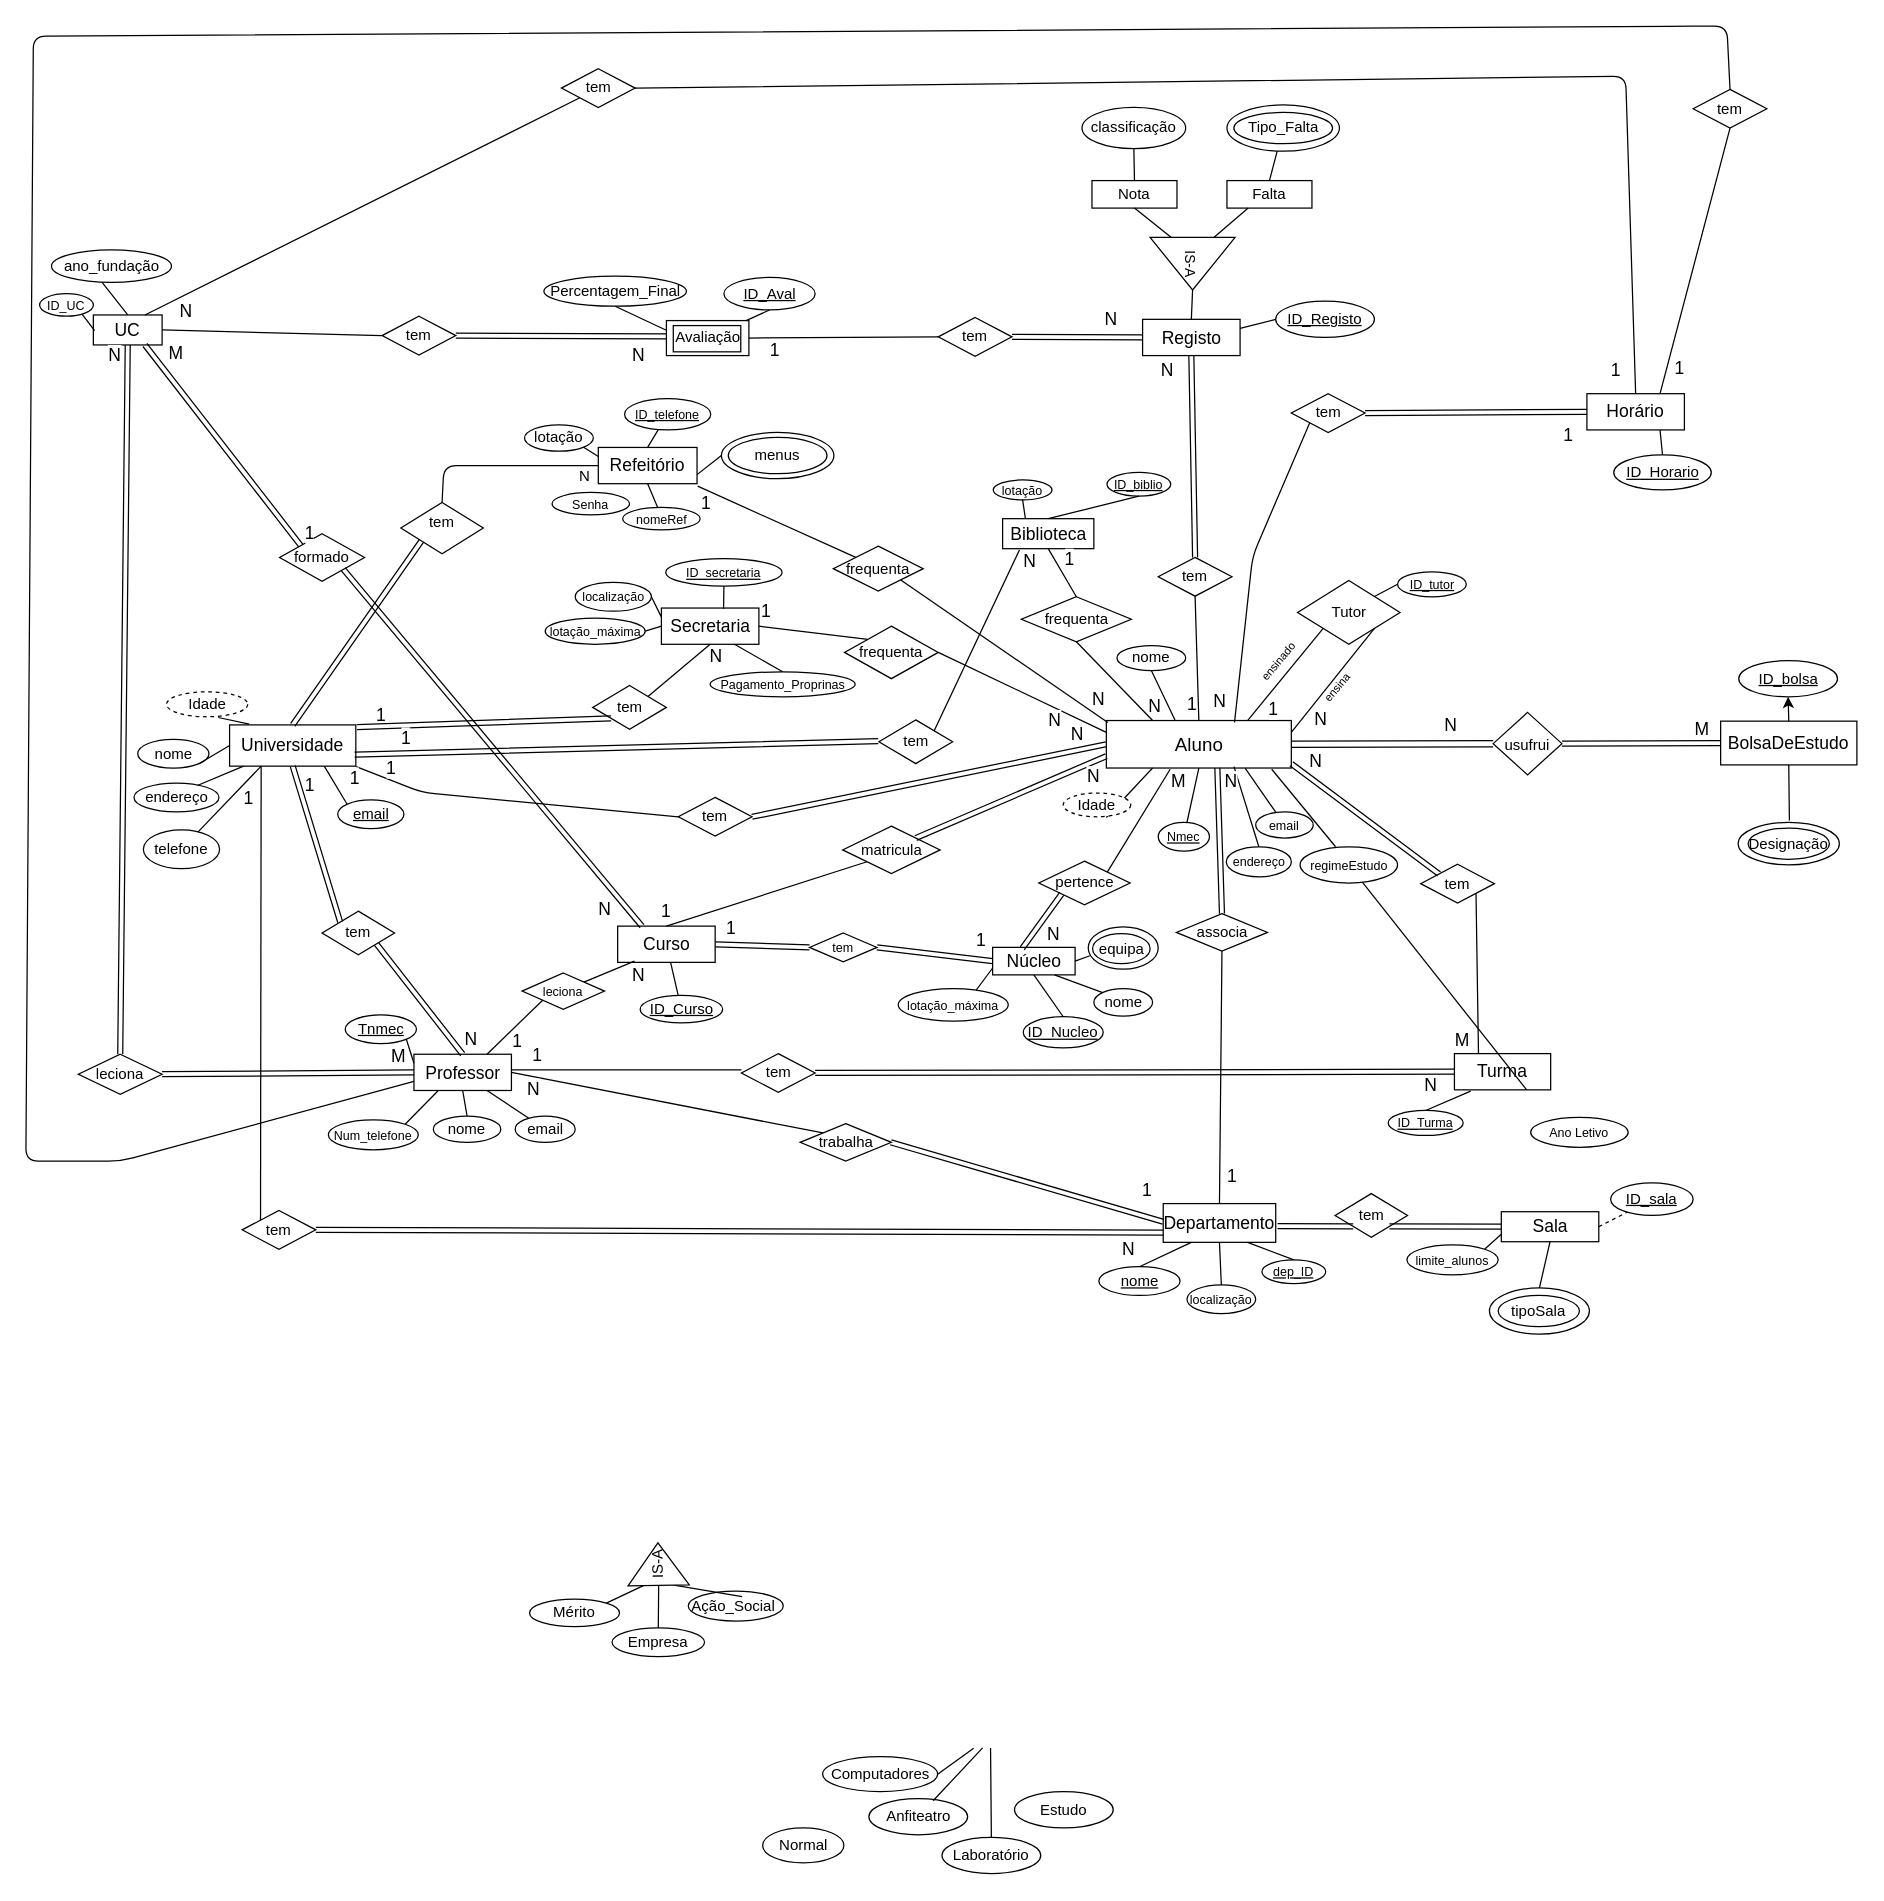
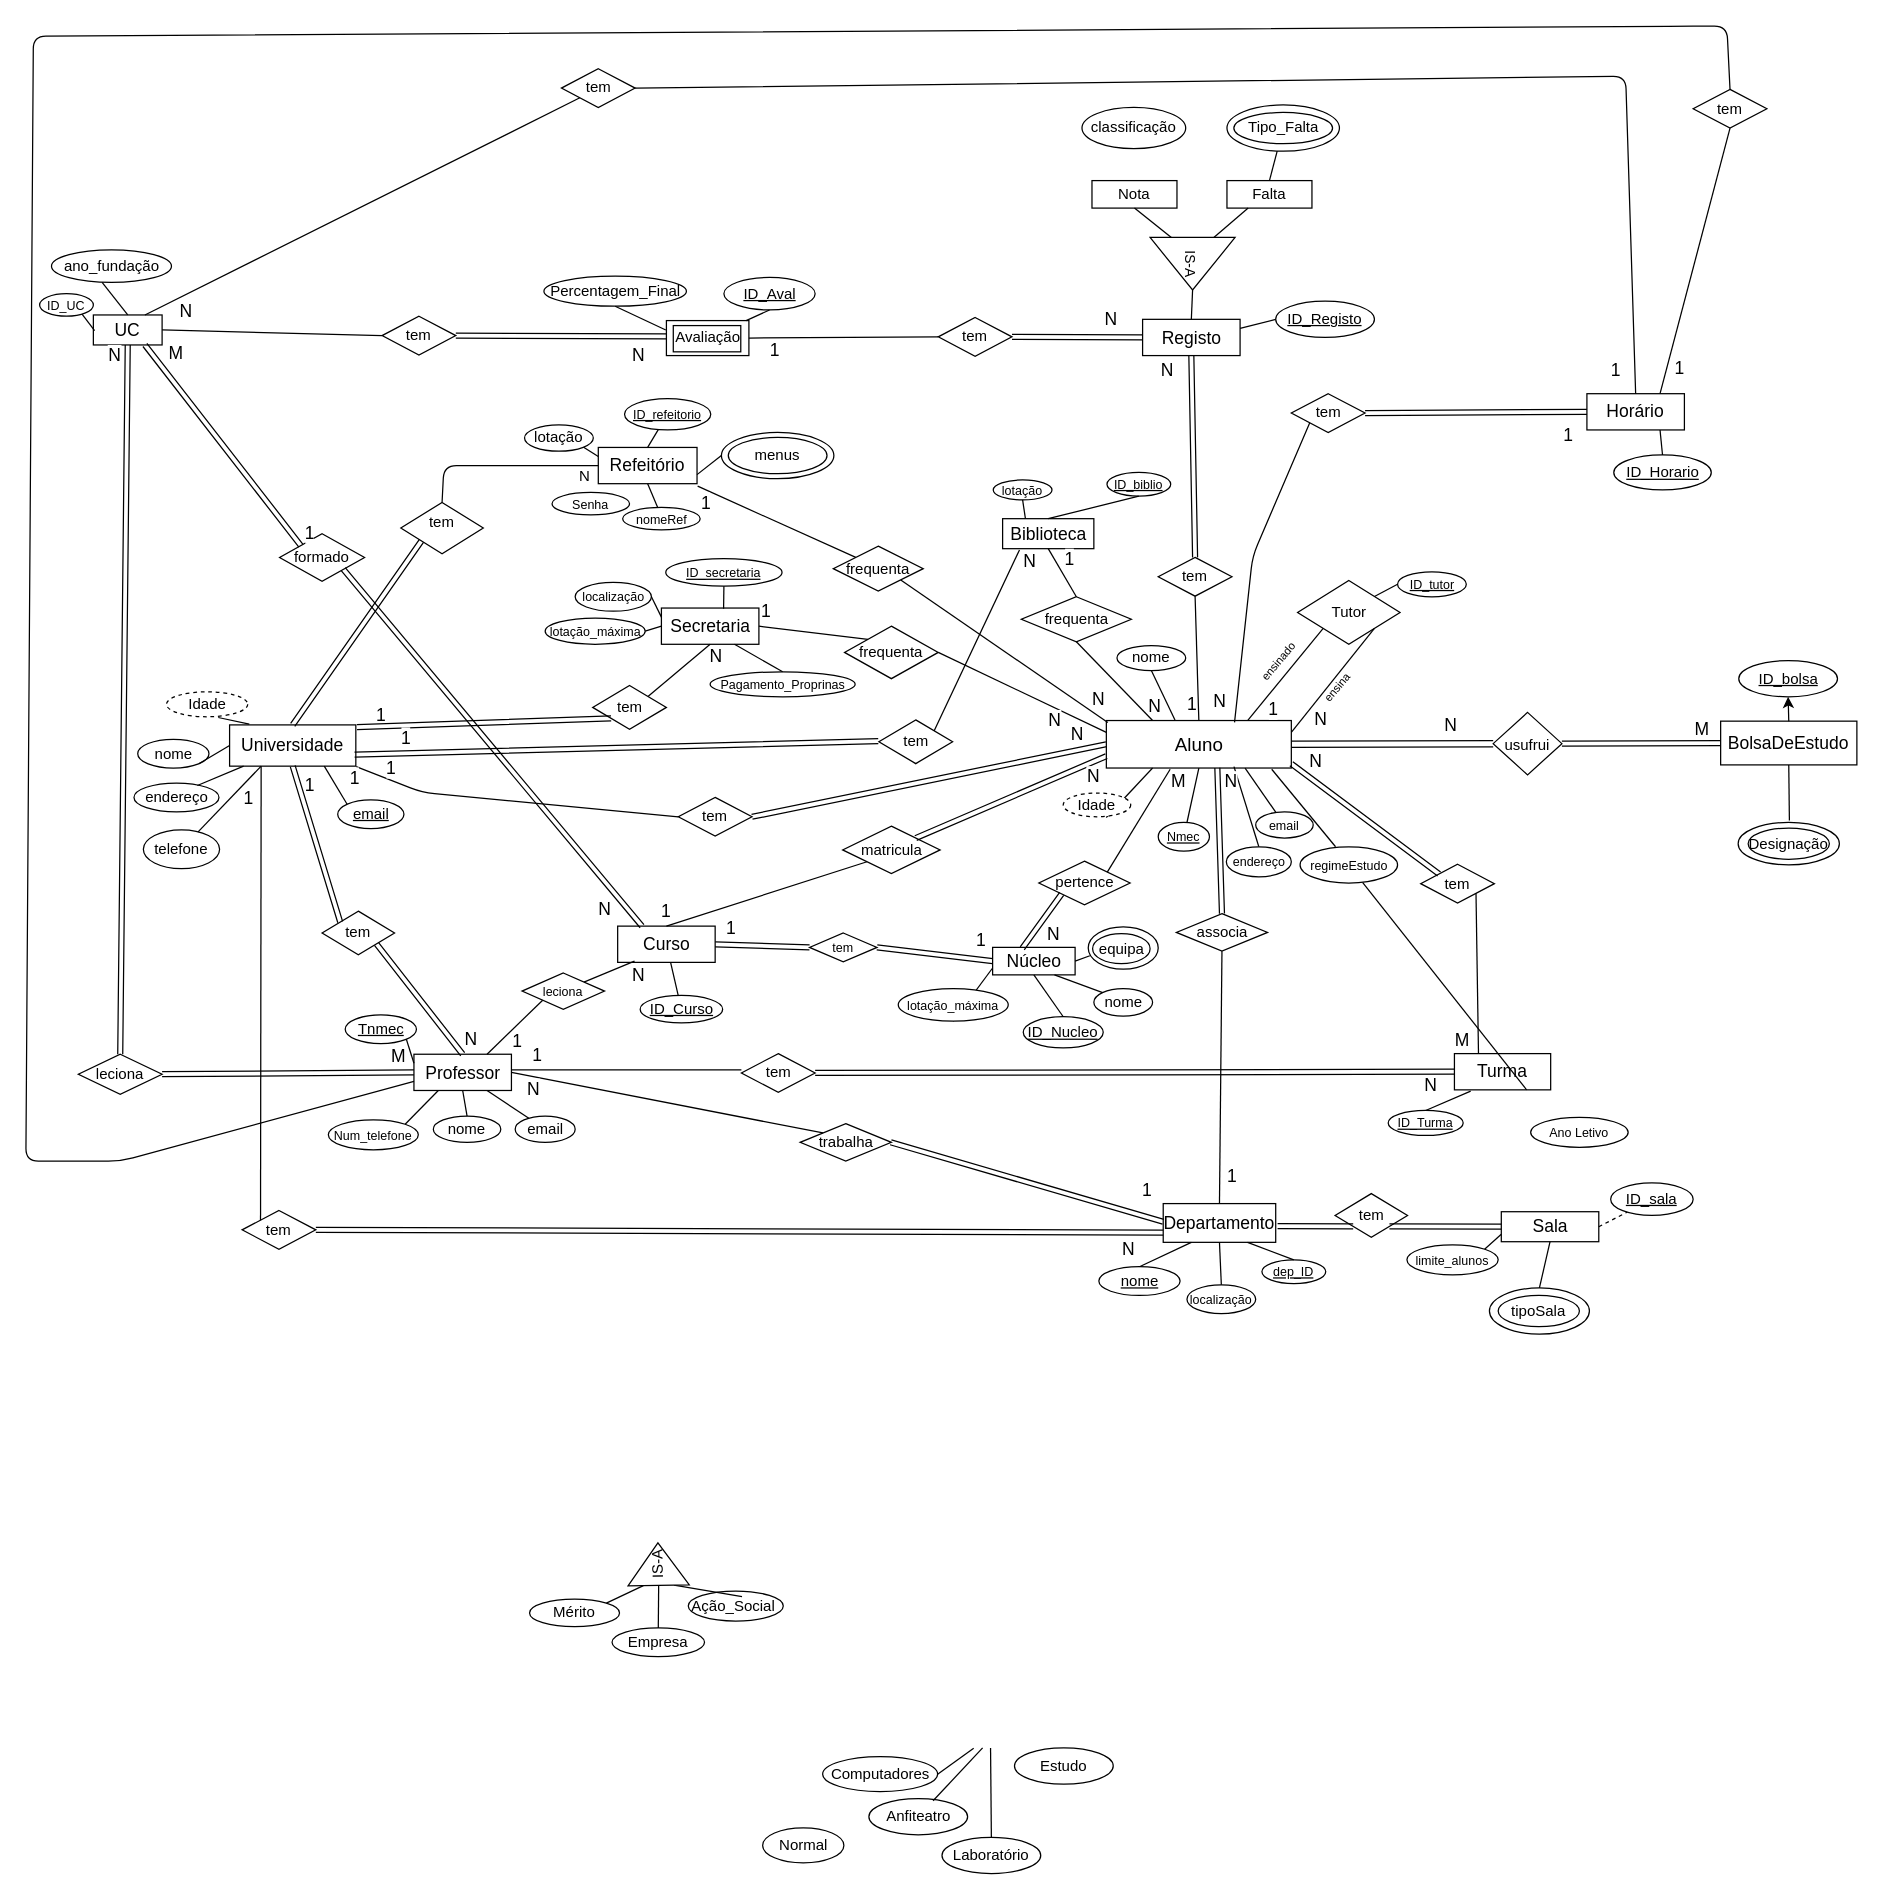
- <mxCell id="66" value="" style="endArrow=none;html=1;entryX=0.5;entryY=0;entryDx=0;entryDy=0;exitX=0.5;exitY=1;exitDx=0;exitDy=0;" edge="1" parent="1" source="65" target="60"><mxGeometry width="50" height="50" relative="1" as="geometry"><mxPoint x="817" y="354" as="sourcePoint" /><mxPoint x="773" y="333" as="targetPoint" /></mxGeometry></mxCell>
- <mxCell id="85" value="&lt;u&gt;&lt;font style=&quot;font-size: 10px&quot;&gt;ID_telefone&lt;/font&gt;&lt;/u&gt;" style="ellipse;whiteSpace=wrap;html=1;" vertex="1" parent="1"><mxGeometry x="499" y="318.5" width="69" height="25" as="geometry" /></mxCell>
+ <mxCell id="85" value="&lt;u&gt;&lt;font style=&quot;font-size: 10px&quot;&gt;ID_refeitorio&lt;/font&gt;&lt;/u&gt;" style="ellipse;whiteSpace=wrap;html=1;" vertex="1" parent="1"><mxGeometry x="499" y="318.5" width="69" height="25" as="geometry" /></mxCell>
- <mxCell id="49" value="Estudo" style="ellipse;whiteSpace=wrap;html=1;" vertex="1" parent="1"><mxGeometry x="811" y="1433" width="79" height="29" as="geometry" /></mxCell>
+ <mxCell id="49" value="Estudo" style="ellipse;whiteSpace=wrap;html=1;" vertex="1" parent="1"><mxGeometry x="811" y="1398" width="79" height="29" as="geometry" /></mxCell>
